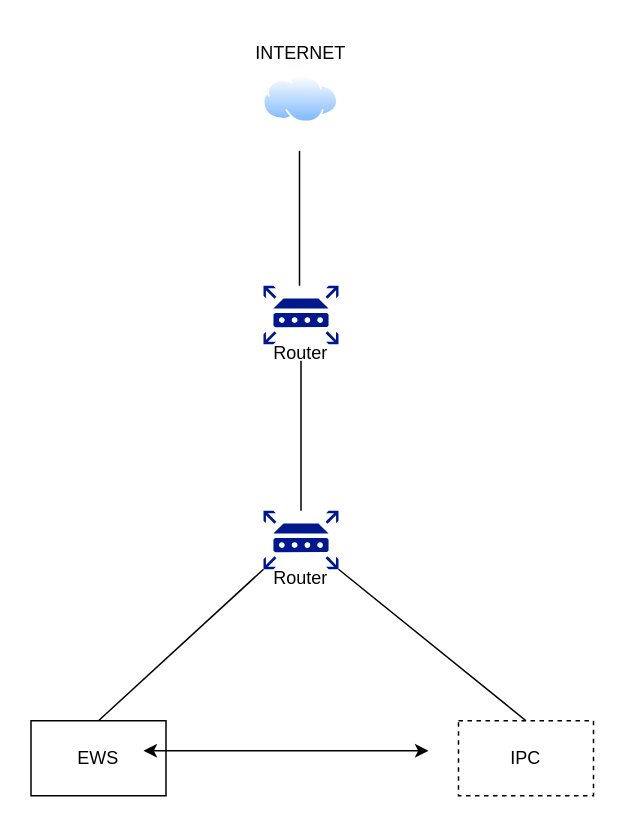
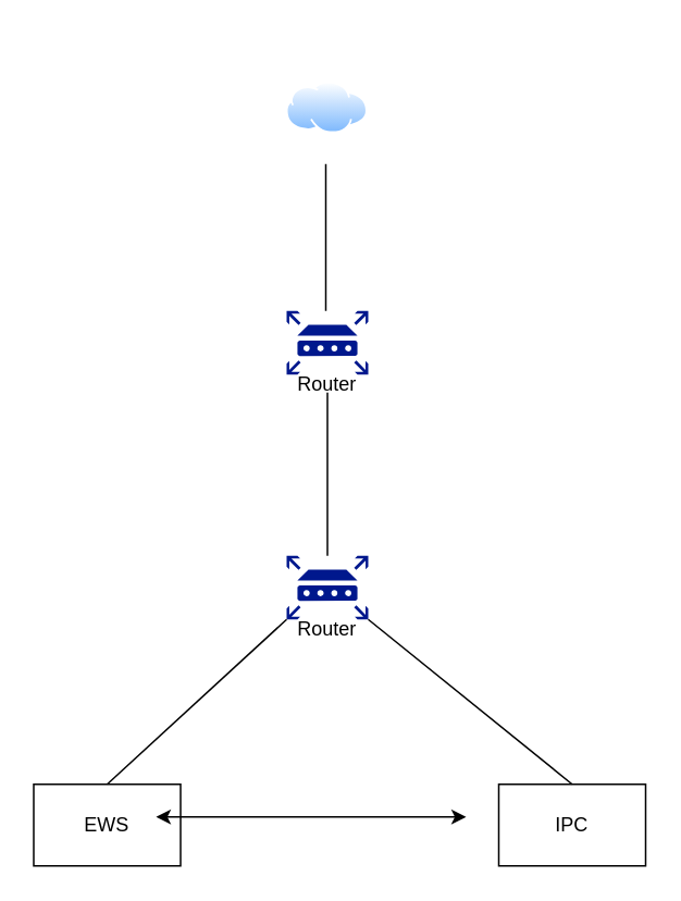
- <mxCell id="12" value="INTERNET" style="text;html=1;strokeColor=none;fillColor=none;align=center;verticalAlign=middle;whiteSpace=wrap;rounded=0;" vertex="1" parent="1"><mxGeometry x="170" y="20" width="60" height="30" as="geometry" /></mxCell>
- <mxCell id="6" value="IPC" style="rounded=0;whiteSpace=wrap;html=1;dashed=1;" vertex="1" parent="1"><mxGeometry x="305" y="480" width="90" height="50" as="geometry" /></mxCell>
+ <mxCell id="6" value="IPC" style="rounded=0;whiteSpace=wrap;html=1;" vertex="1" parent="1"><mxGeometry x="305" y="480" width="90" height="50" as="geometry" /></mxCell>
